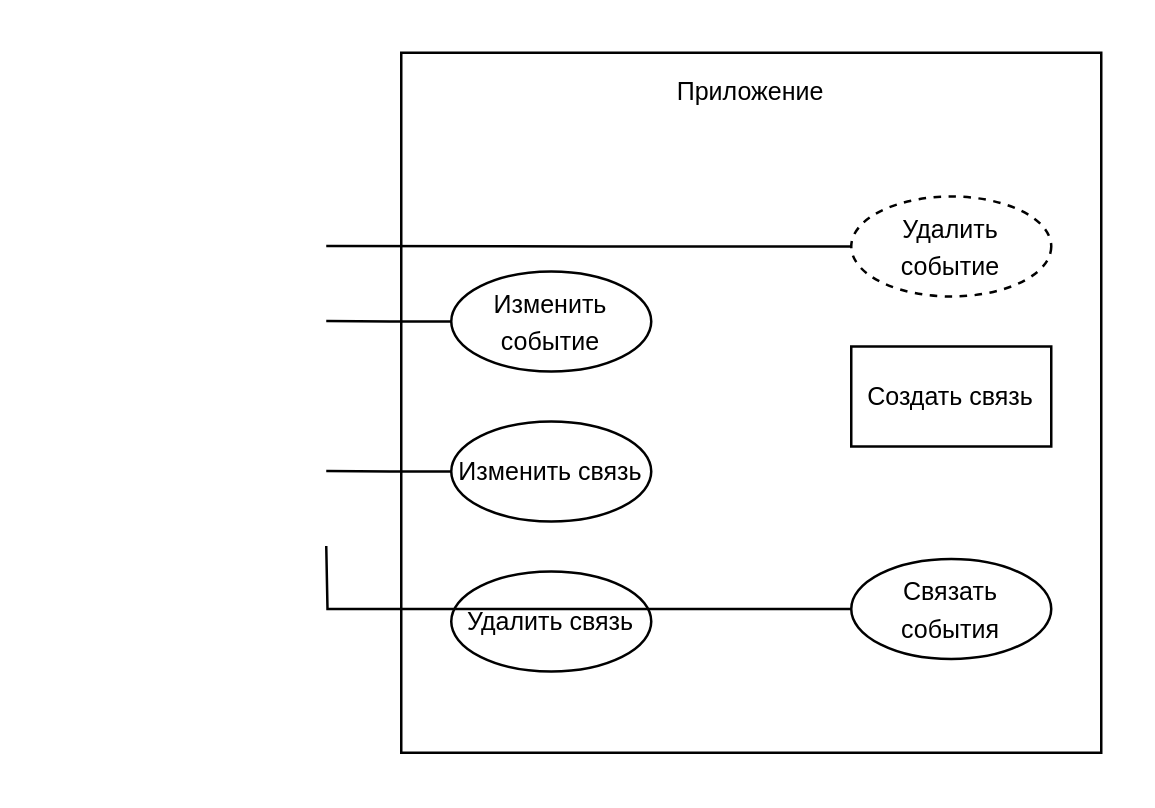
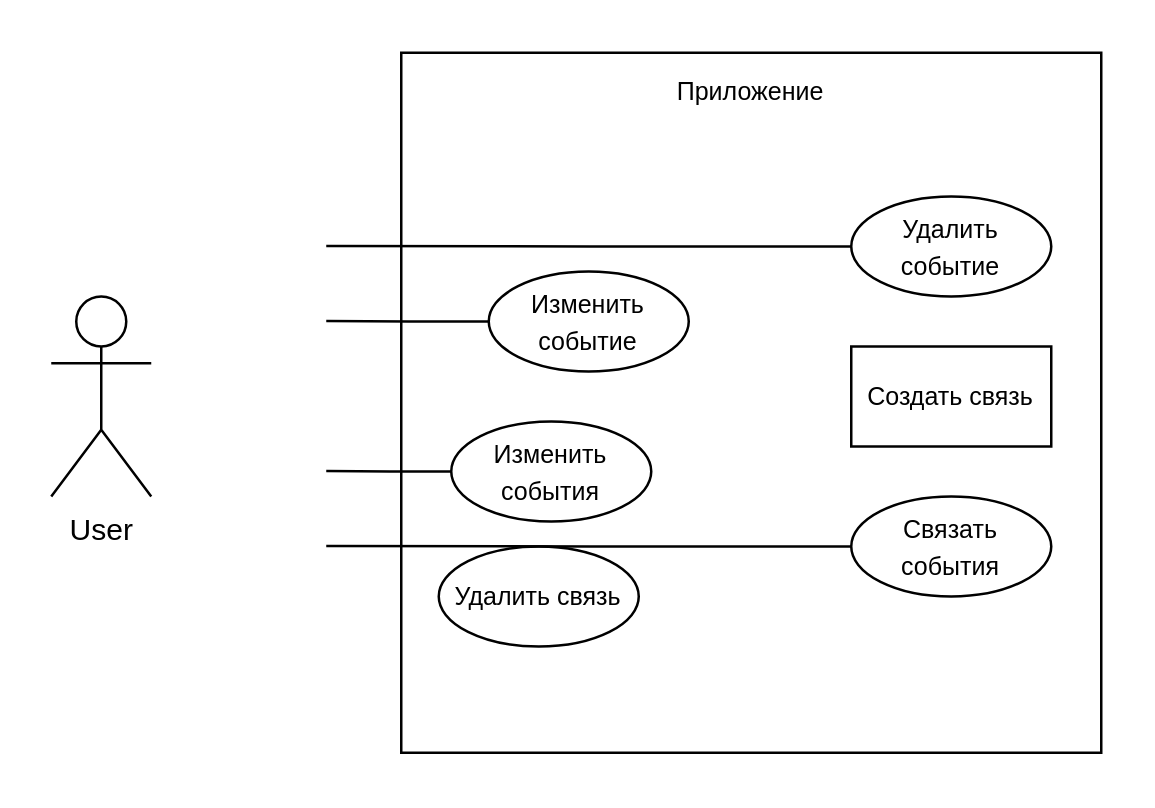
- <mxCell id="8" value="&lt;font style=&quot;font-size: 10px&quot;&gt;Удалить событие&lt;/font&gt;" style="ellipse;whiteSpace=wrap;html=1;dashed=1;" vertex="1" parent="1"><mxGeometry x="340" y="78" width="80" height="40" as="geometry" /></mxCell>
+ <mxCell id="8" value="&lt;font style=&quot;font-size: 10px&quot;&gt;Удалить событие&lt;/font&gt;" style="ellipse;whiteSpace=wrap;html=1;" vertex="1" parent="1"><mxGeometry x="340" y="78" width="80" height="40" as="geometry" /></mxCell>
- <mxCell id="5" value="&lt;font style=&quot;font-size: 10px&quot;&gt;Изменить событие&lt;/font&gt;" style="ellipse;whiteSpace=wrap;html=1;" vertex="1" parent="1"><mxGeometry x="180" y="108" width="80" height="40" as="geometry" /></mxCell>
+ <mxCell id="5" value="&lt;font style=&quot;font-size: 10px&quot;&gt;Изменить событие&lt;/font&gt;" style="ellipse;whiteSpace=wrap;html=1;" vertex="1" parent="1"><mxGeometry x="195" y="108" width="80" height="40" as="geometry" /></mxCell>
+ <mxCell id="2" value="User" style="shape=umlActor;verticalLabelPosition=bottom;verticalAlign=top;html=1;outlineConnect=0;" vertex="1" parent="1"><mxGeometry x="20" y="118" width="40" height="80" as="geometry" /></mxCell>
- <mxCell id="13" value="&lt;font style=&quot;font-size: 10px&quot;&gt;Изменить связь&lt;/font&gt;" style="ellipse;whiteSpace=wrap;html=1;" vertex="1" parent="1"><mxGeometry x="180" y="168" width="80" height="40" as="geometry" /></mxCell>
+ <mxCell id="13" value="&lt;font style=&quot;font-size: 10px&quot;&gt;Изменить события&lt;/font&gt;" style="ellipse;whiteSpace=wrap;html=1;" vertex="1" parent="1"><mxGeometry x="180" y="168" width="80" height="40" as="geometry" /></mxCell>
- <mxCell id="11" value="&lt;font style=&quot;font-size: 10px&quot;&gt;Связать события&lt;/font&gt;" style="ellipse;whiteSpace=wrap;html=1;" vertex="1" parent="1"><mxGeometry x="340" y="223" width="80" height="40" as="geometry" /></mxCell>
+ <mxCell id="11" value="&lt;font style=&quot;font-size: 10px&quot;&gt;Связать события&lt;/font&gt;" style="ellipse;whiteSpace=wrap;html=1;" vertex="1" parent="1"><mxGeometry x="340" y="198" width="80" height="40" as="geometry" /></mxCell>
- <mxCell id="6" value="&lt;font style=&quot;font-size: 10px&quot;&gt;Удалить связь&lt;/font&gt;" style="ellipse;whiteSpace=wrap;html=1;" vertex="1" parent="1"><mxGeometry x="180" y="228" width="80" height="40" as="geometry" /></mxCell>
+ <mxCell id="6" value="&lt;font style=&quot;font-size: 10px&quot;&gt;Удалить связь&lt;/font&gt;" style="ellipse;whiteSpace=wrap;html=1;" vertex="1" parent="1"><mxGeometry x="175" y="218" width="80" height="40" as="geometry" /></mxCell>
